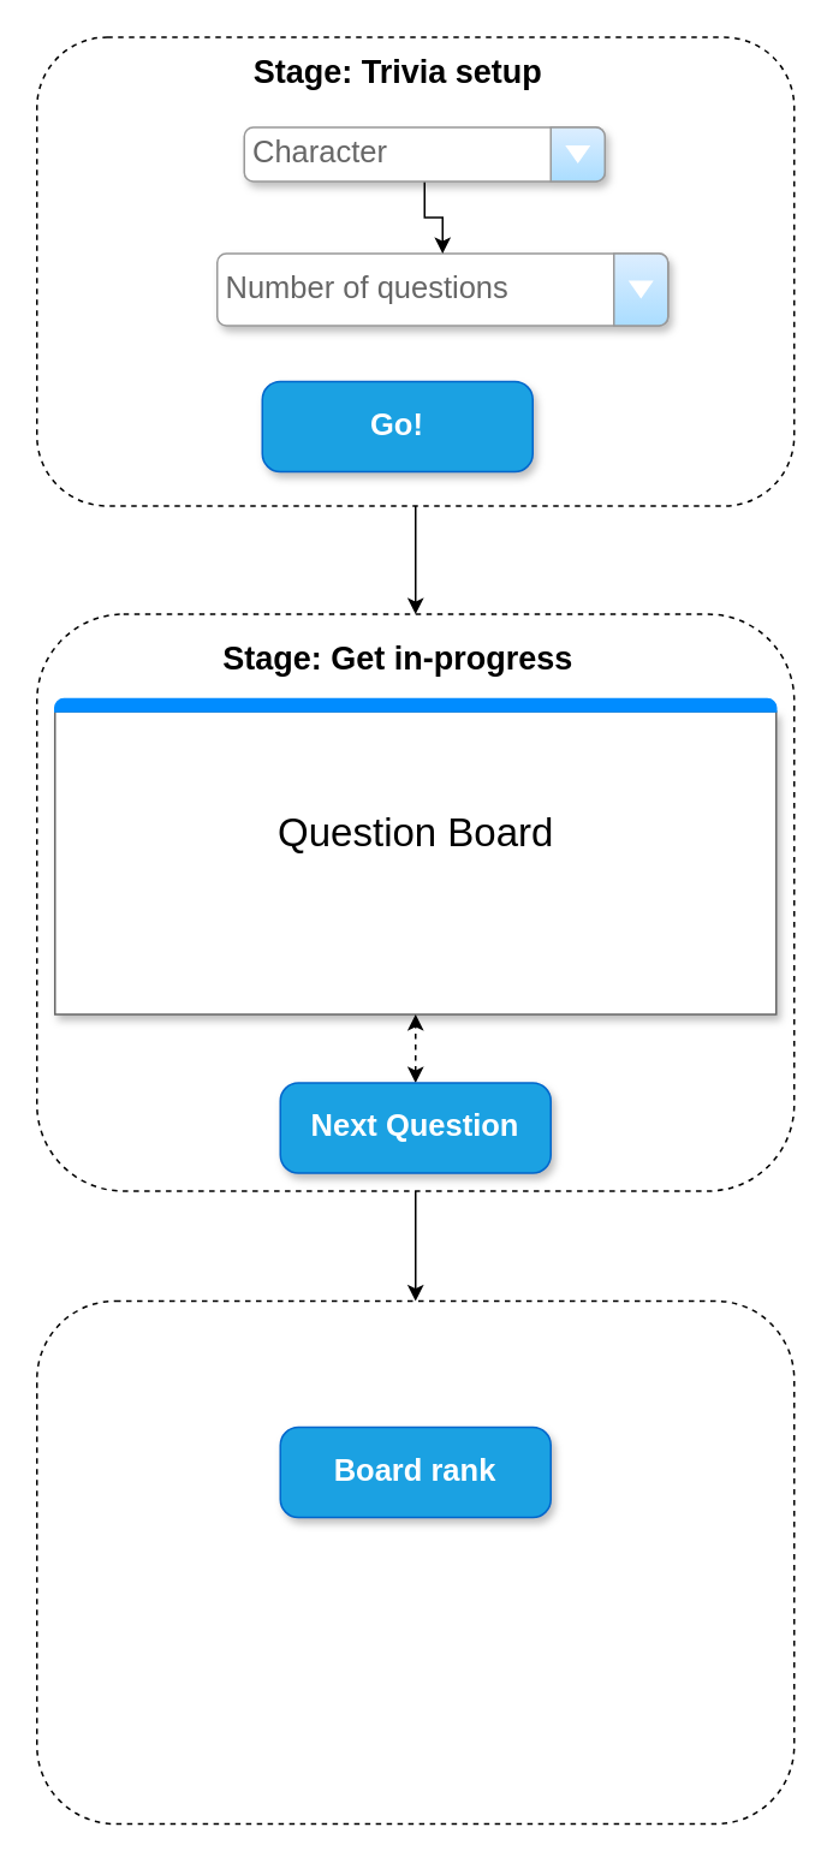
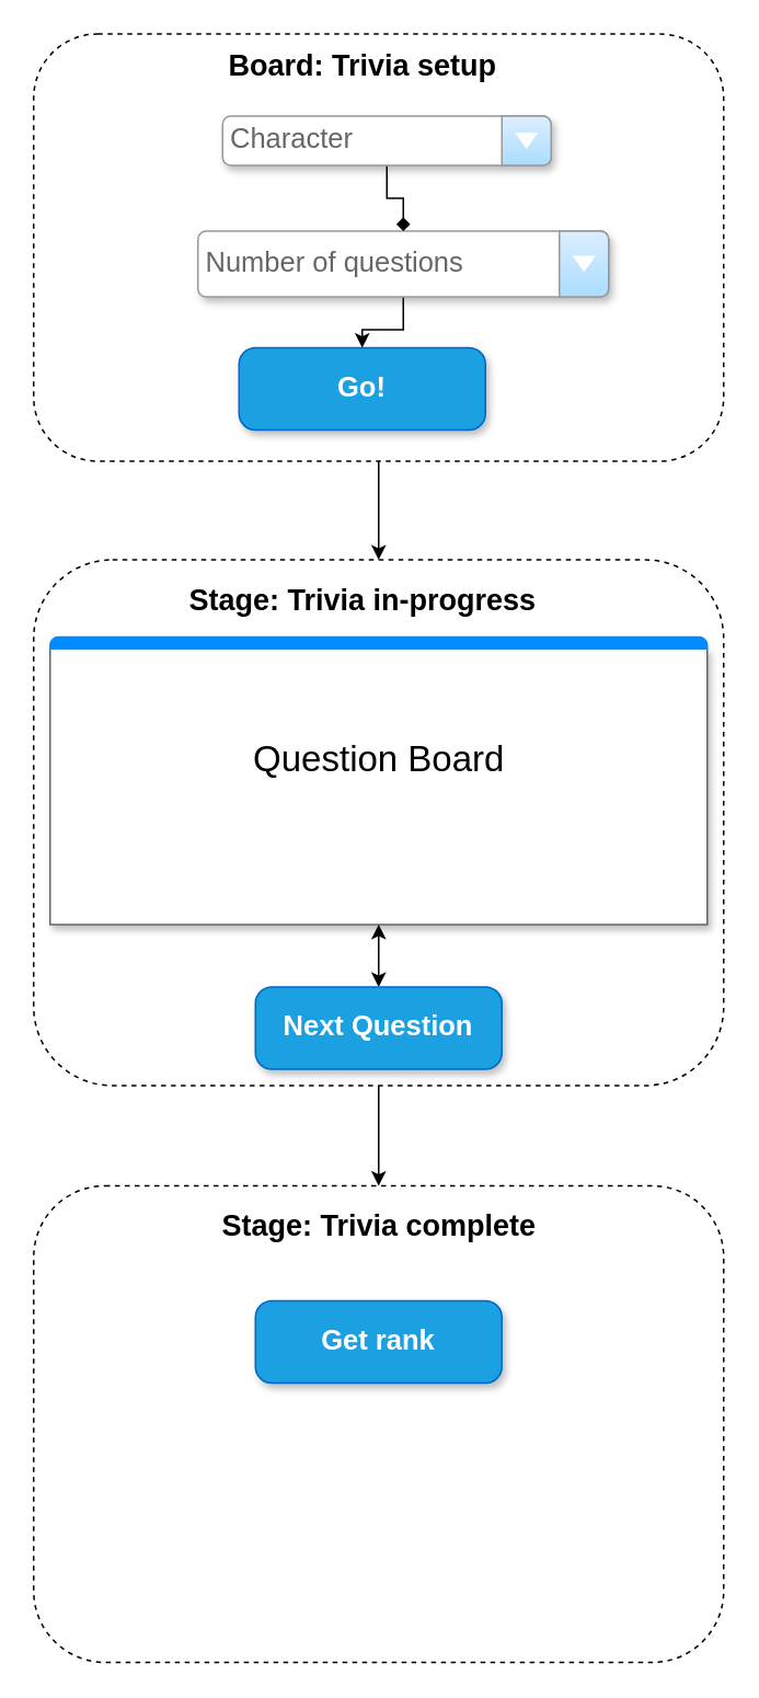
- <mxCell id="17" value="Stage: Trivia setup" style="text;html=1;align=center;verticalAlign=middle;resizable=0;points=[];autosize=1;fontStyle=1;fontSize=18;" vertex="1" parent="1"><mxGeometry x="130" y="25" width="180" height="30" as="geometry" /></mxCell>
+ <mxCell id="17" value="Board: Trivia setup" style="text;html=1;align=center;verticalAlign=middle;resizable=0;points=[];autosize=1;fontStyle=1;fontSize=18;" vertex="1" parent="1"><mxGeometry x="130" y="25" width="180" height="30" as="geometry" /></mxCell>
- <mxCell id="15" style="edgeStyle=orthogonalEdgeStyle;rounded=0;orthogonalLoop=1;jettySize=auto;html=1;" edge="1" parent="1" source="16" target="9"><mxGeometry relative="1" as="geometry" /></mxCell>
+ <mxCell id="15" style="edgeStyle=orthogonalEdgeStyle;rounded=0;orthogonalLoop=1;jettySize=auto;html=1;endArrow=diamond;" edge="1" parent="1" source="16" target="9"><mxGeometry relative="1" as="geometry" /></mxCell>
+ <mxCell id="8" value="" style="edgeStyle=orthogonalEdgeStyle;rounded=0;orthogonalLoop=1;jettySize=auto;html=1;" edge="1" parent="1" source="9" target="7"><mxGeometry relative="1" as="geometry" /></mxCell>
- <mxCell id="18" value="Stage: Get in-progress" style="text;html=1;align=center;verticalAlign=middle;resizable=0;points=[];autosize=1;fontStyle=1;fontSize=18;" vertex="1" parent="1"><mxGeometry x="105" y="350" width="230" height="30" as="geometry" /></mxCell>
+ <mxCell id="18" value="Stage: Trivia in-progress" style="text;html=1;align=center;verticalAlign=middle;resizable=0;points=[];autosize=1;fontStyle=1;fontSize=18;" vertex="1" parent="1"><mxGeometry x="105" y="350" width="230" height="30" as="geometry" /></mxCell>
- <mxCell id="12" value="" style="rounded=0;orthogonalLoop=1;jettySize=auto;html=1;fontSize=18;startArrow=classic;startFill=1;dashed=1;" edge="1" parent="1" source="13" target="10"><mxGeometry relative="1" as="geometry" /></mxCell>
+ <mxCell id="12" value="" style="rounded=0;orthogonalLoop=1;jettySize=auto;html=1;fontSize=18;startArrow=classic;startFill=1;" edge="1" parent="1" source="13" target="10"><mxGeometry relative="1" as="geometry" /></mxCell>
+ <mxCell id="19" value="Stage: Trivia complete" style="text;html=1;align=center;verticalAlign=middle;resizable=0;points=[];autosize=1;fontStyle=1;fontSize=18;" vertex="1" parent="1"><mxGeometry x="125" y="731" width="210" height="30" as="geometry" /></mxCell>
- <mxCell id="14" value="Board rank" style="strokeWidth=1;shadow=1;align=center;html=1;shape=mxgraph.mockup.buttons.button;strokeColor=#0066CC;fontColor=#ffffff;mainText=;buttonStyle=round;fontSize=17;fontStyle=1;fillColor=#1ba1e2;whiteSpace=wrap;sketch=0;" vertex="1" parent="1"><mxGeometry x="155" y="791" width="150" height="50" as="geometry" /></mxCell>
+ <mxCell id="14" value="Get rank" style="strokeWidth=1;shadow=1;align=center;html=1;shape=mxgraph.mockup.buttons.button;strokeColor=#0066CC;fontColor=#ffffff;mainText=;buttonStyle=round;fontSize=17;fontStyle=1;fillColor=#1ba1e2;whiteSpace=wrap;sketch=0;" vertex="1" parent="1"><mxGeometry x="155" y="791" width="150" height="50" as="geometry" /></mxCell>
